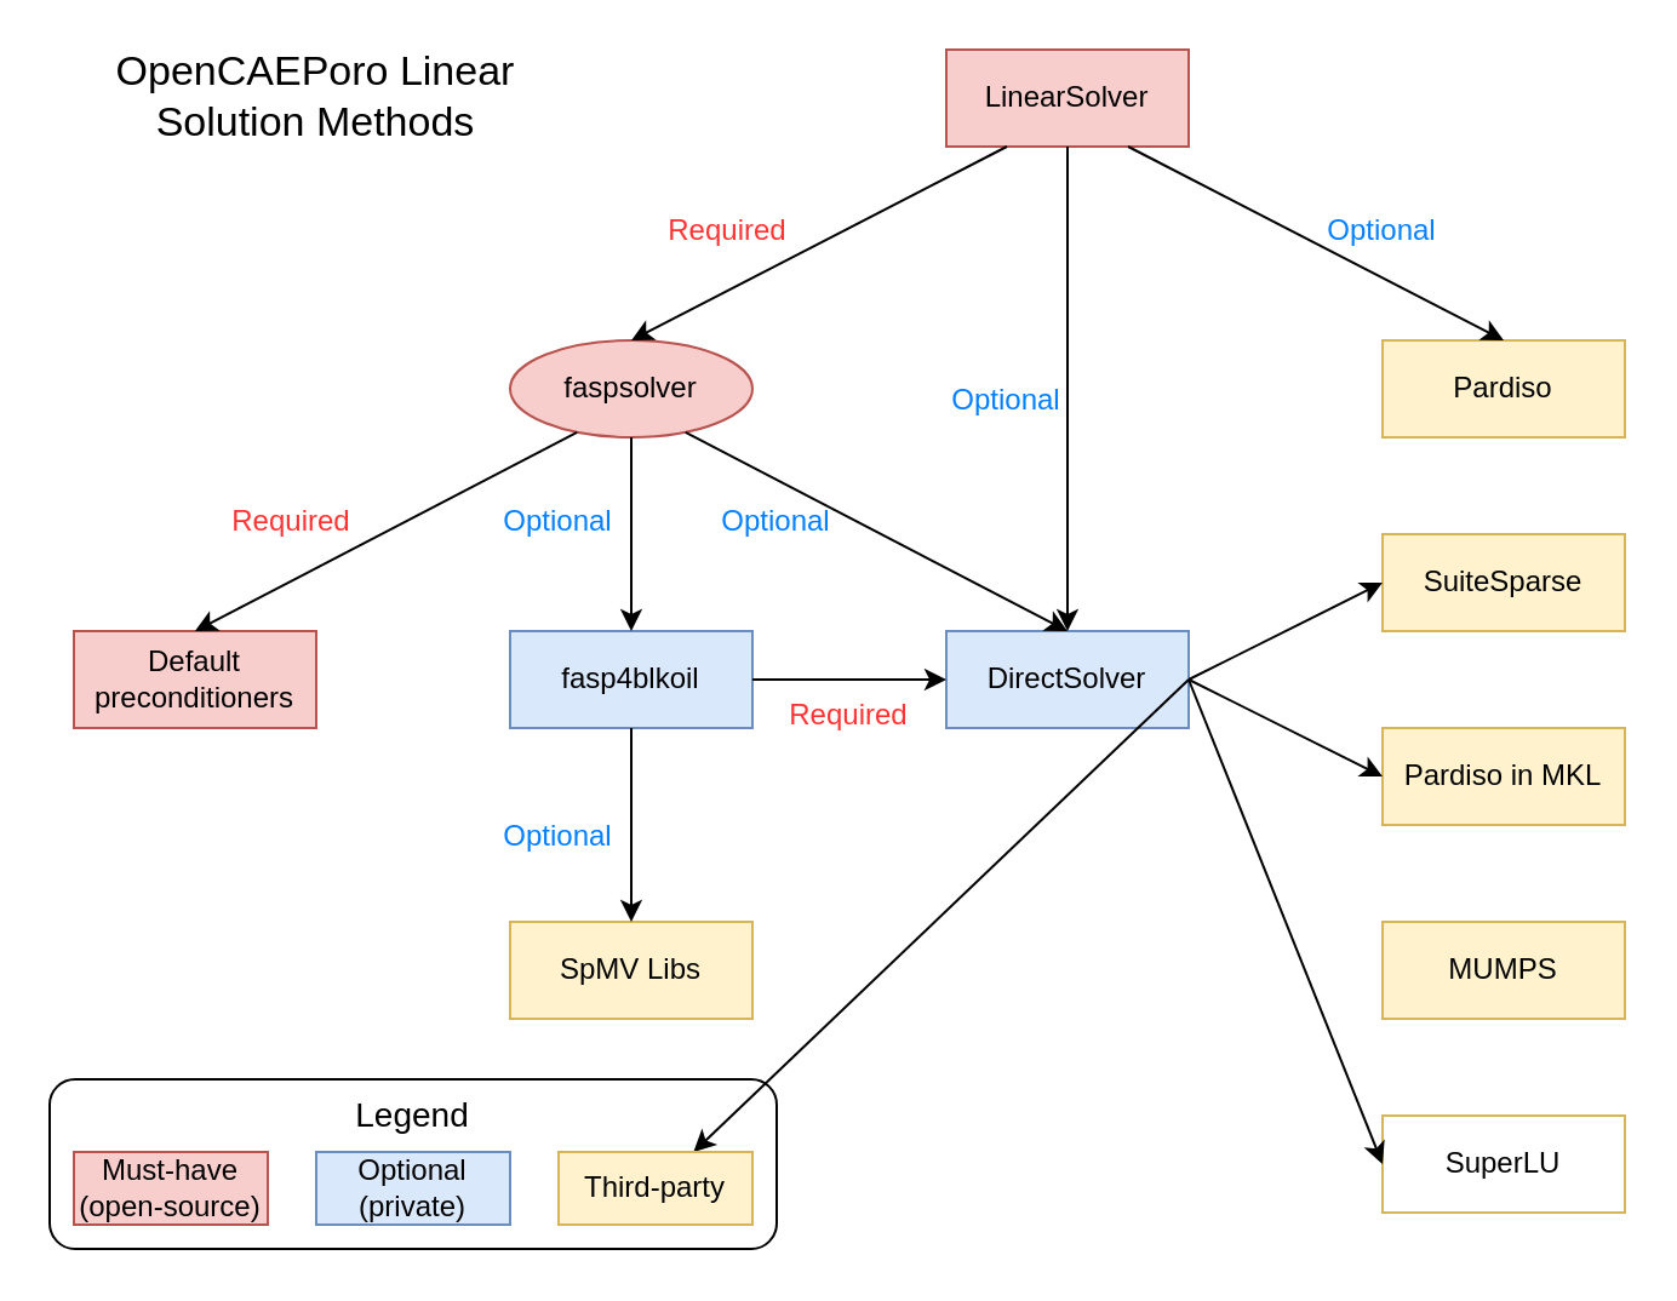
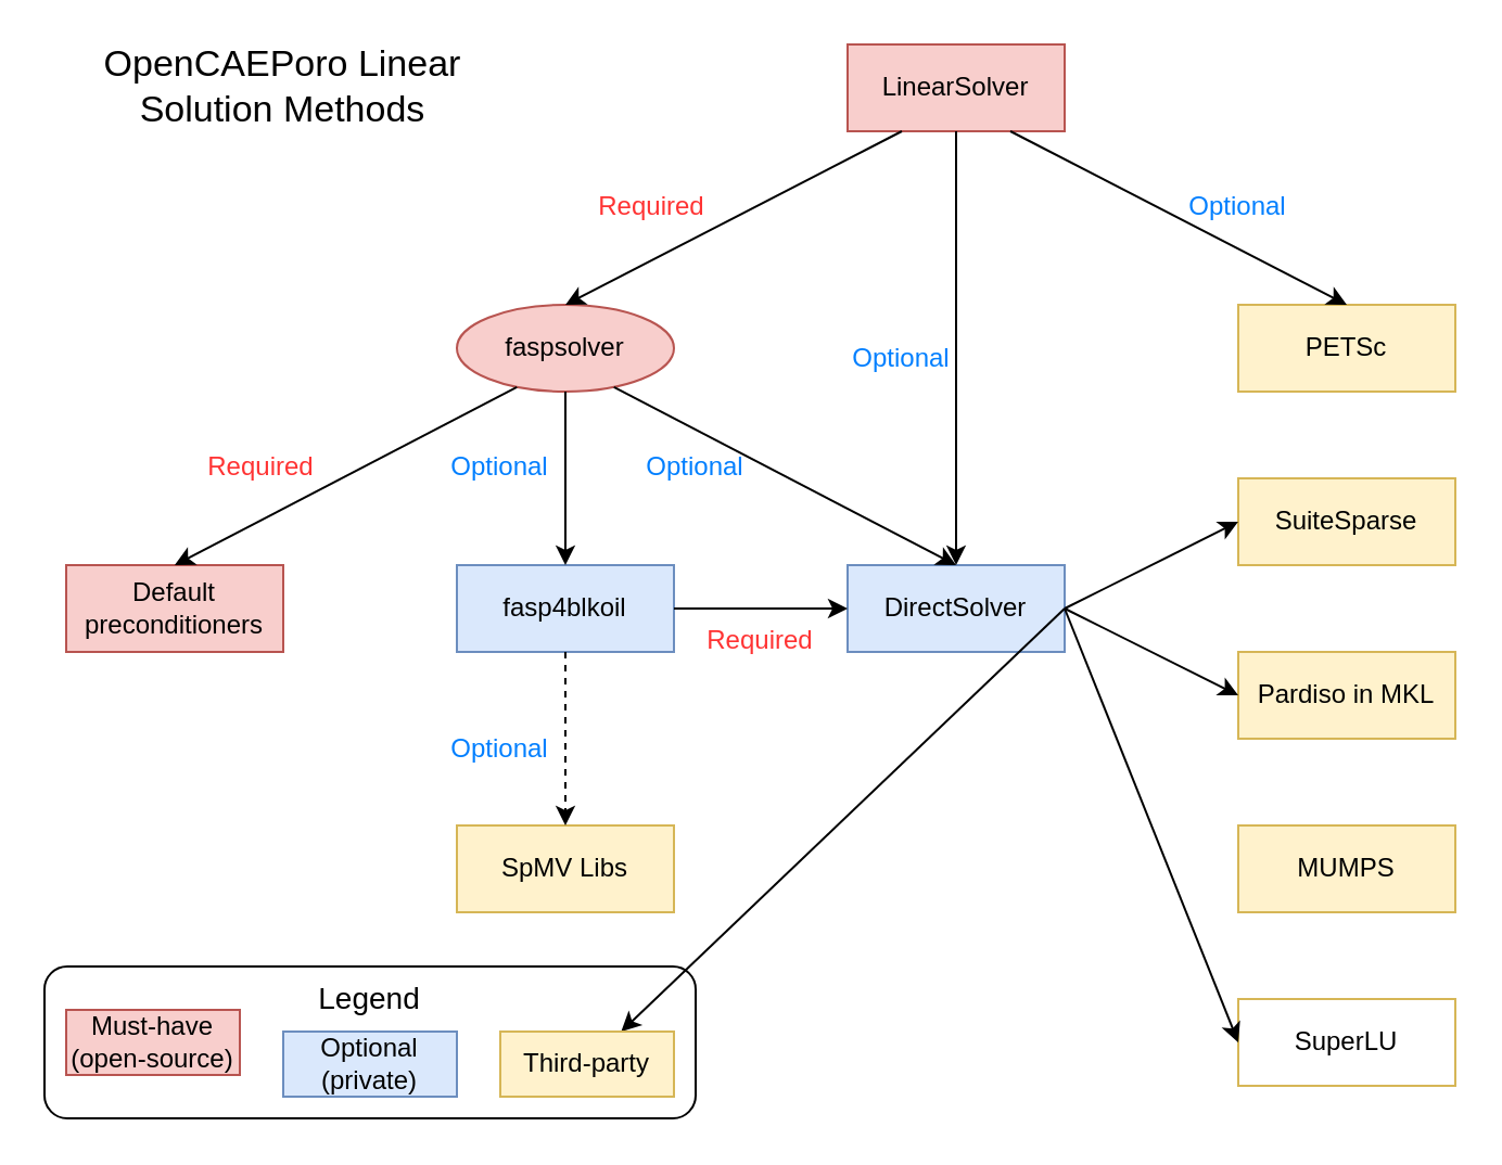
- <mxCell id="5" value="Pardiso" style="rounded=0;whiteSpace=wrap;html=1;fillColor=#fff2cc;strokeColor=#d6b656;" vertex="1" parent="1"><mxGeometry x="570" y="140" width="100" height="40" as="geometry" /></mxCell>
+ <mxCell id="5" value="PETSc" style="rounded=0;whiteSpace=wrap;html=1;fillColor=#fff2cc;strokeColor=#d6b656;" vertex="1" parent="1"><mxGeometry x="570" y="140" width="100" height="40" as="geometry" /></mxCell>
- <mxCell id="15" value="" style="endArrow=classic;html=1;rounded=0;exitX=0.5;exitY=1;exitDx=0;exitDy=0;entryX=0.5;entryY=0;entryDx=0;entryDy=0;endFill=1;" edge="1" parent="1" source="4" target="8"><mxGeometry width="50" height="50" relative="1" as="geometry"><mxPoint x="265" y="210" as="sourcePoint" /><mxPoint x="150" y="290" as="targetPoint" /></mxGeometry></mxCell>
+ <mxCell id="15" value="" style="endArrow=classic;html=1;rounded=0;exitX=0.5;exitY=1;exitDx=0;exitDy=0;entryX=0.5;entryY=0;entryDx=0;entryDy=0;endFill=1;dashed=1;" edge="1" parent="1" source="4" target="8"><mxGeometry width="50" height="50" relative="1" as="geometry"><mxPoint x="265" y="210" as="sourcePoint" /><mxPoint x="150" y="290" as="targetPoint" /></mxGeometry></mxCell>
- <mxCell id="34" value="Must-have&lt;br&gt;(open-source)" style="rounded=0;whiteSpace=wrap;html=1;fillColor=#f8cecc;strokeColor=#b85450;" vertex="1" parent="1"><mxGeometry x="30" y="475" width="80" height="30" as="geometry" /></mxCell>
+ <mxCell id="34" value="Must-have&lt;br&gt;(open-source)" style="rounded=0;whiteSpace=wrap;html=1;fillColor=#f8cecc;strokeColor=#b85450;" vertex="1" parent="1"><mxGeometry x="30" y="465" width="80" height="30" as="geometry" /></mxCell>
